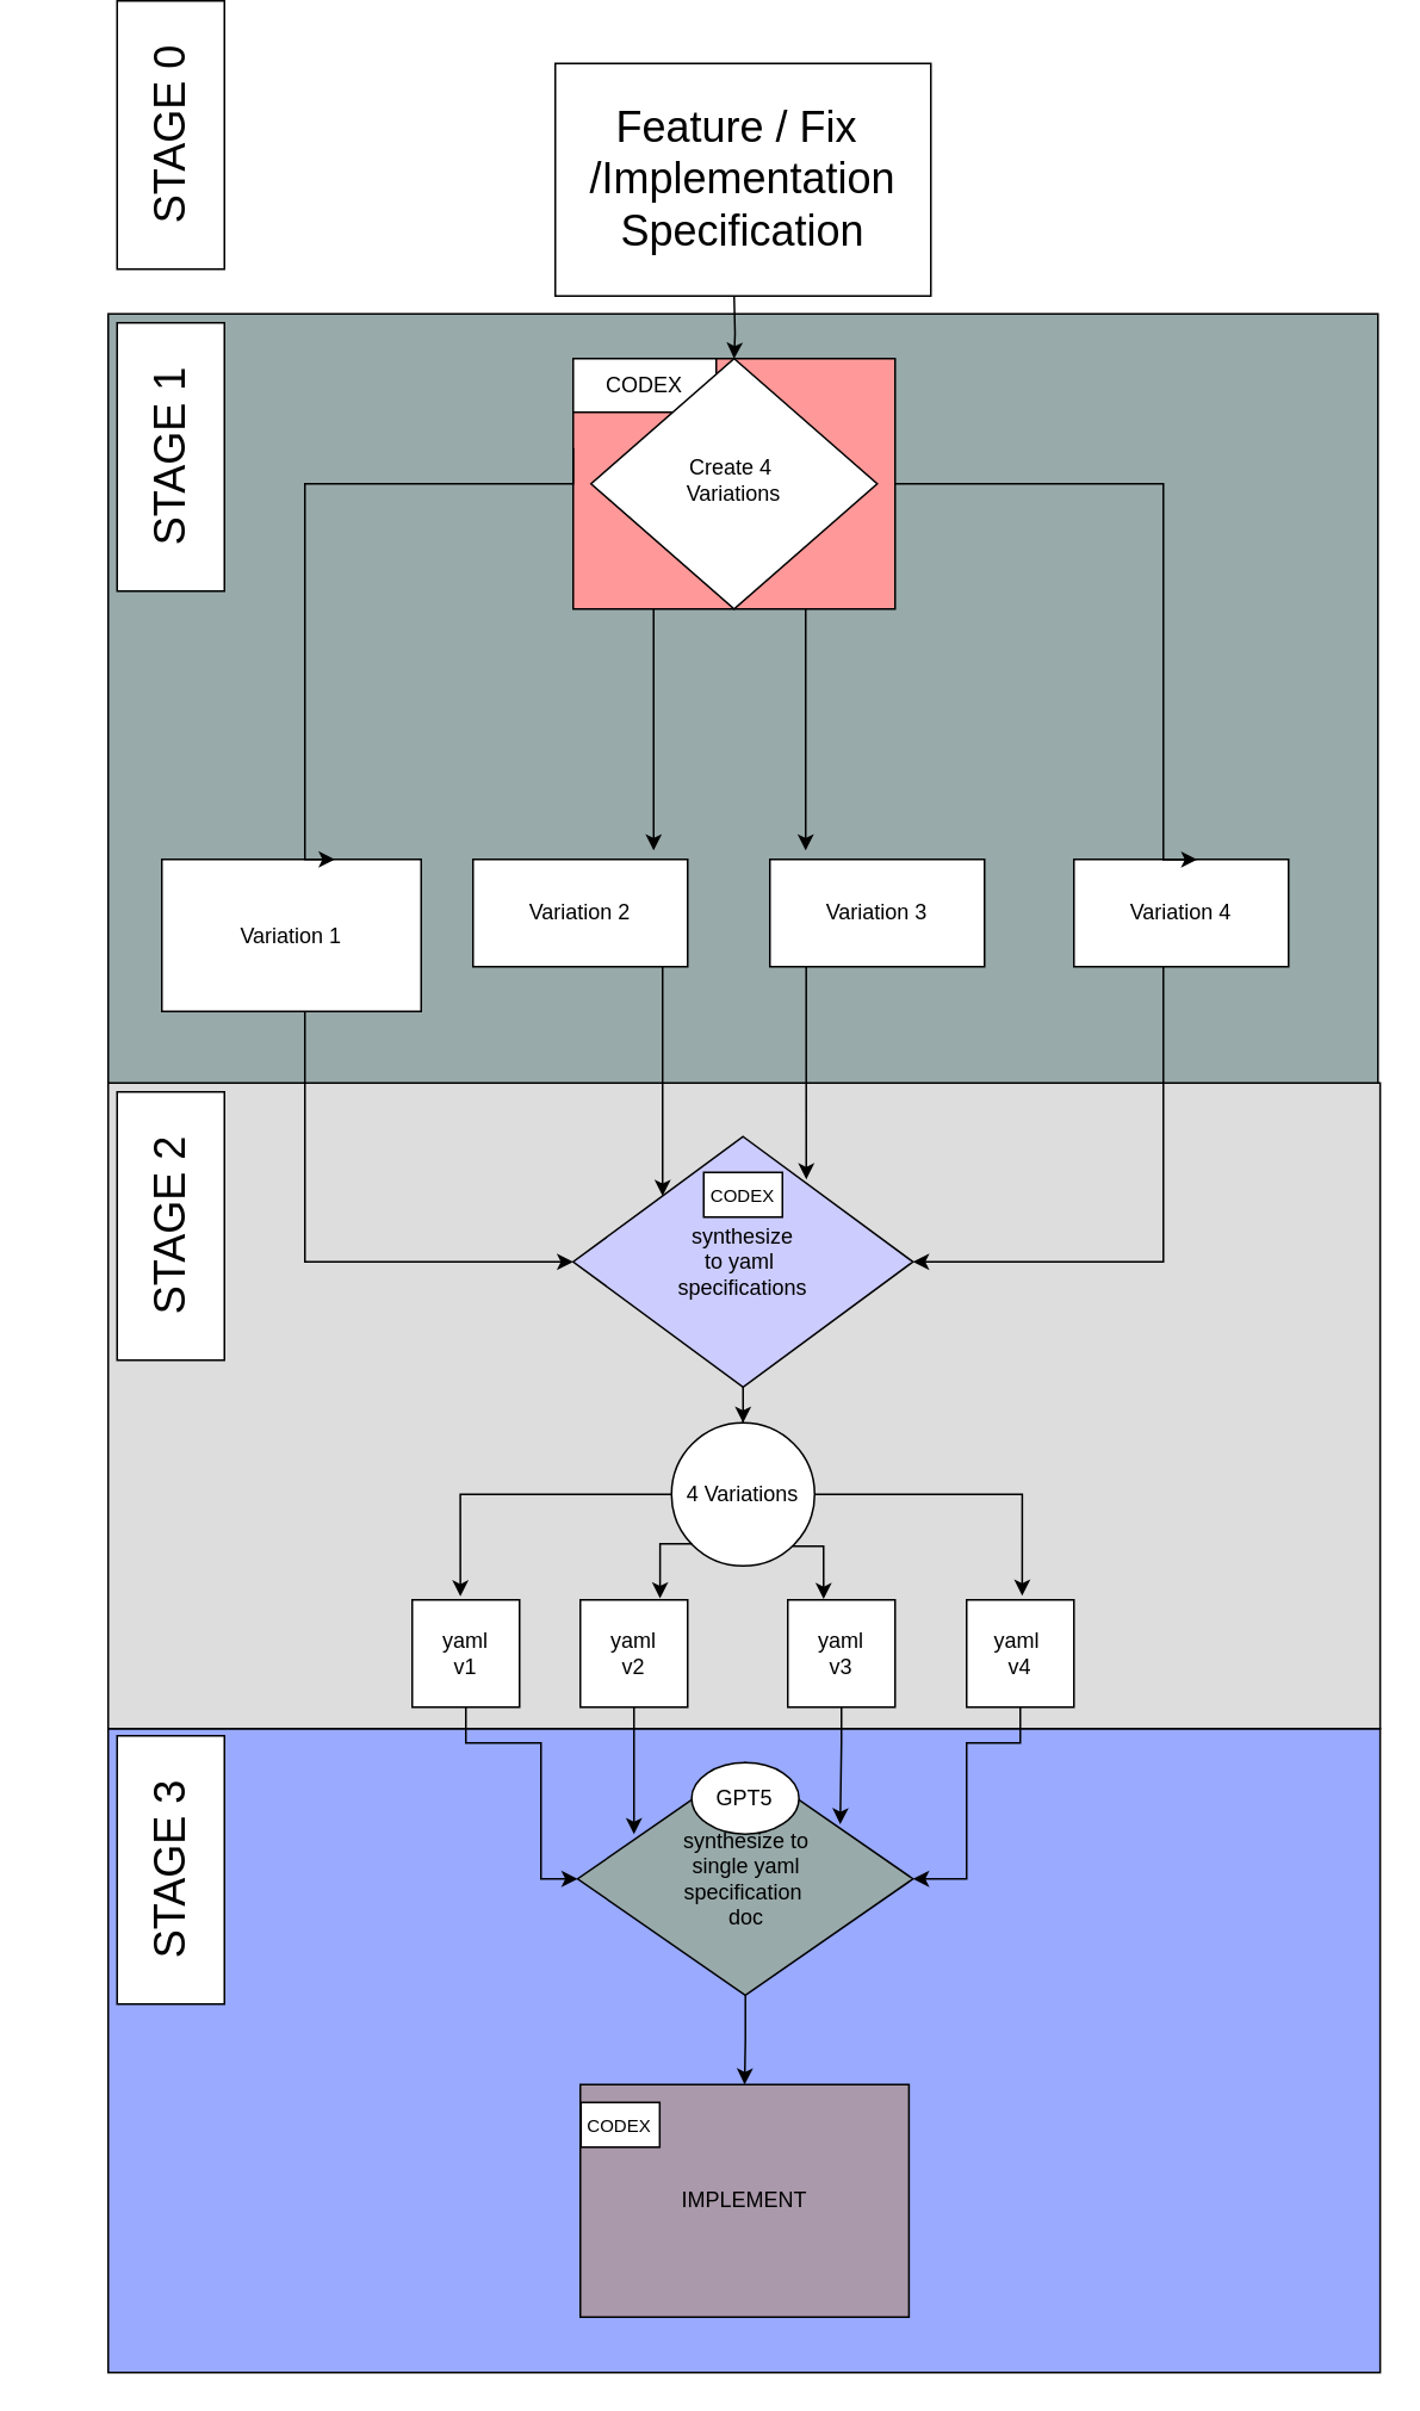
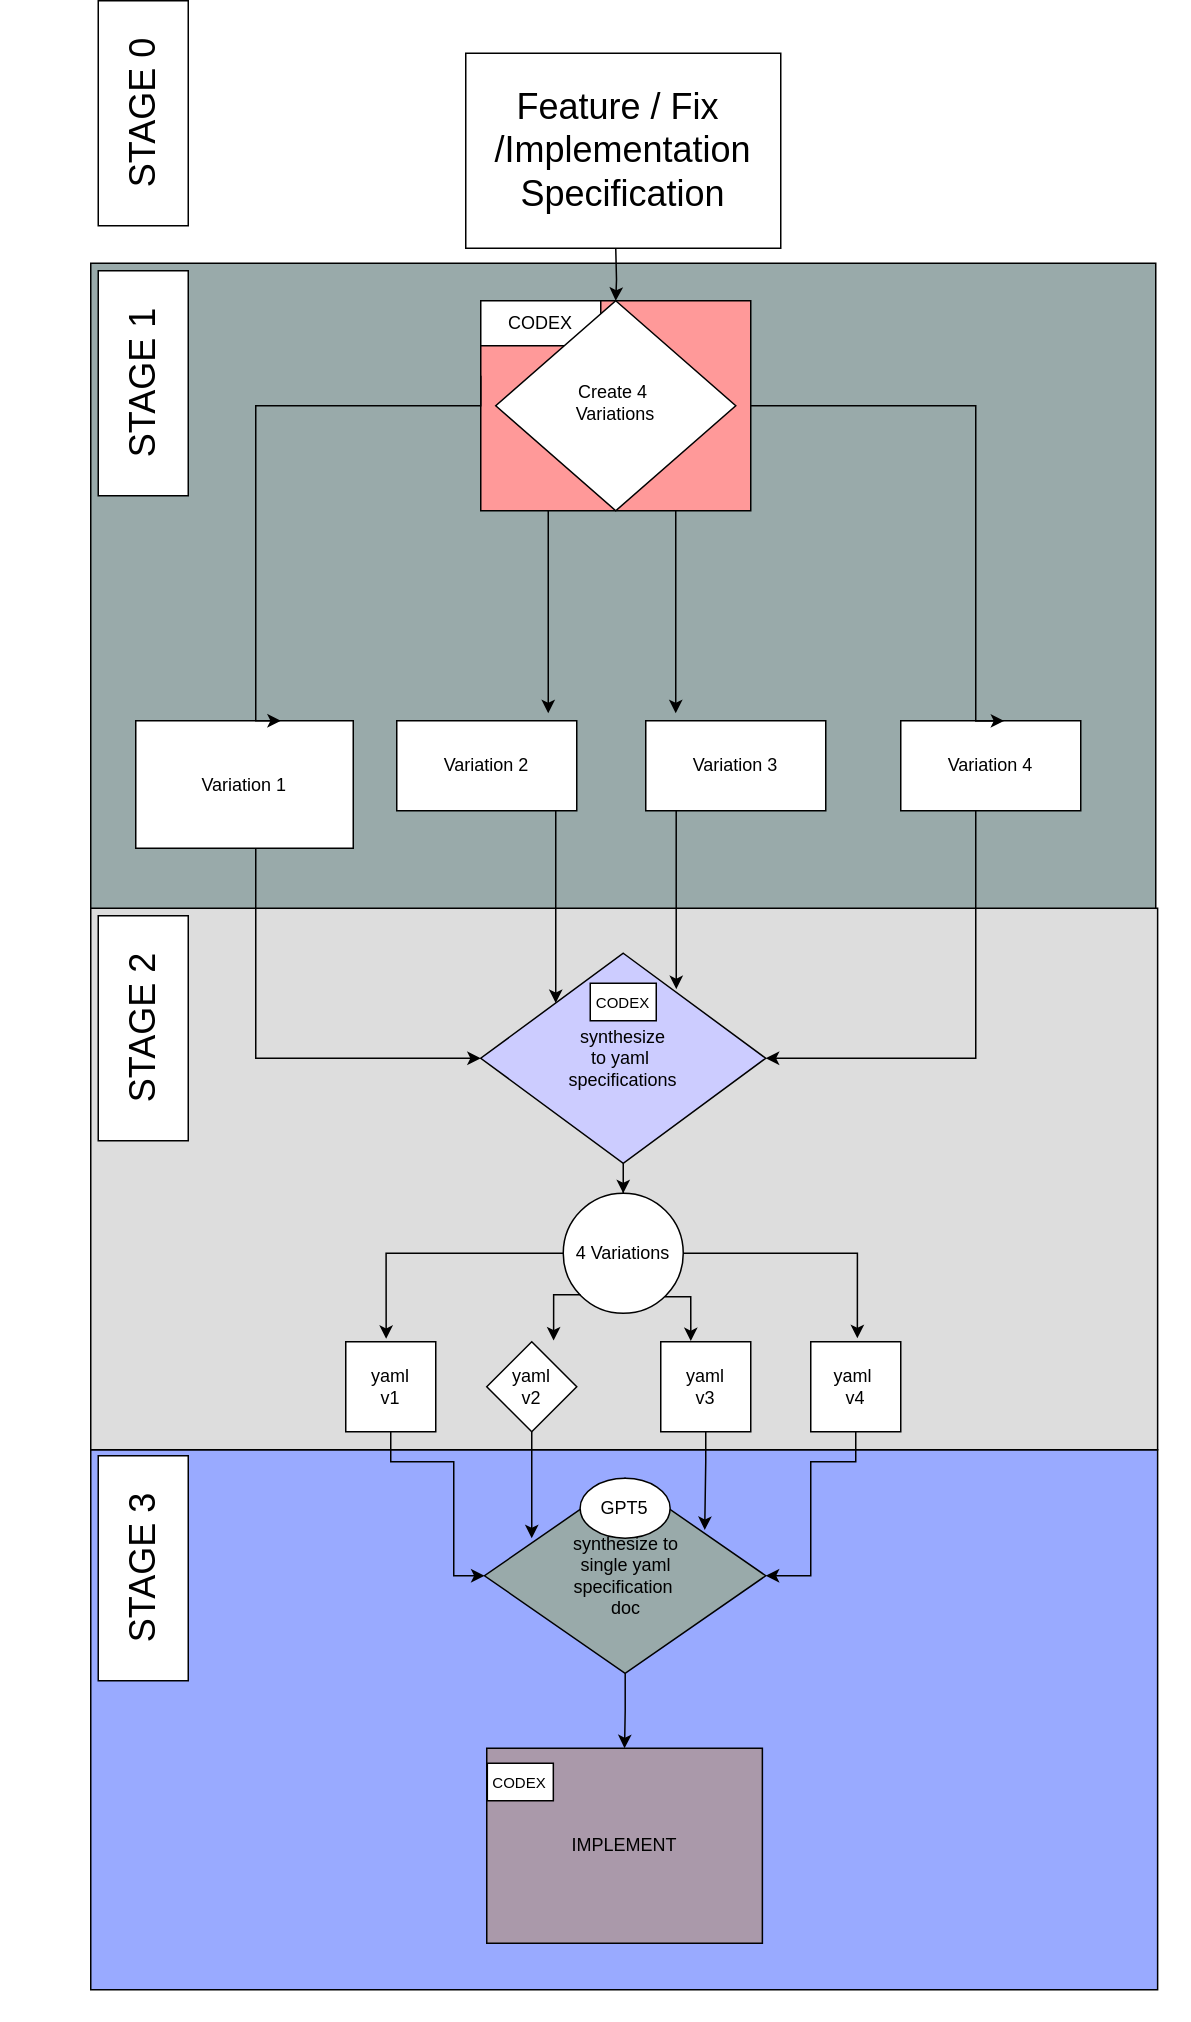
- <mxCell id="29" value="yaml&lt;div&gt;v2&lt;/div&gt;" style="whiteSpace=wrap;html=1;" vertex="1" parent="1"><mxGeometry x="324" y="879" width="60" height="60" as="geometry" /></mxCell>
+ <mxCell id="29" value="yaml&lt;div&gt;v2&lt;/div&gt;" style="rhombus;whiteSpace=wrap;html=1;" vertex="1" parent="1"><mxGeometry x="324" y="879" width="60" height="60" as="geometry" /></mxCell>
